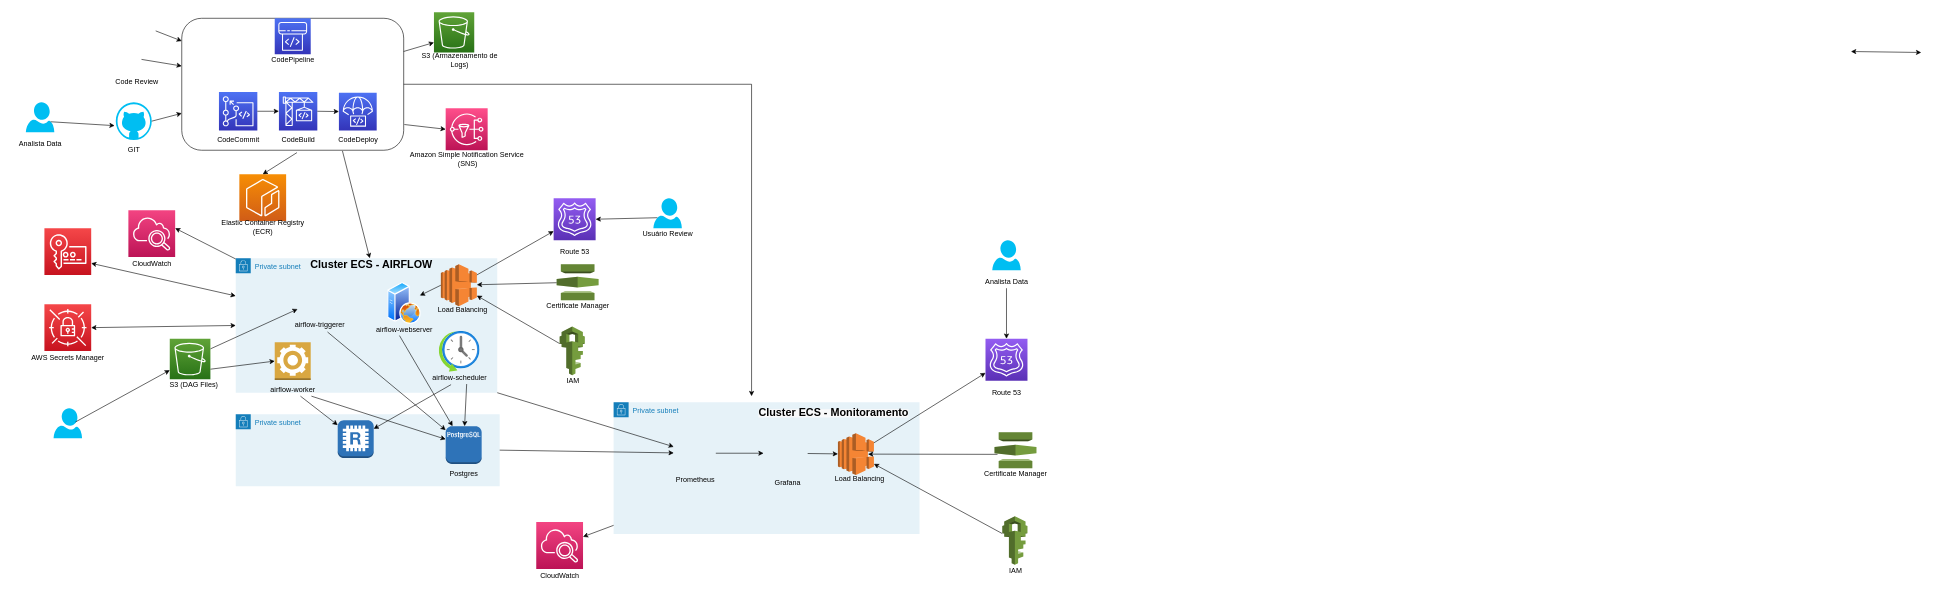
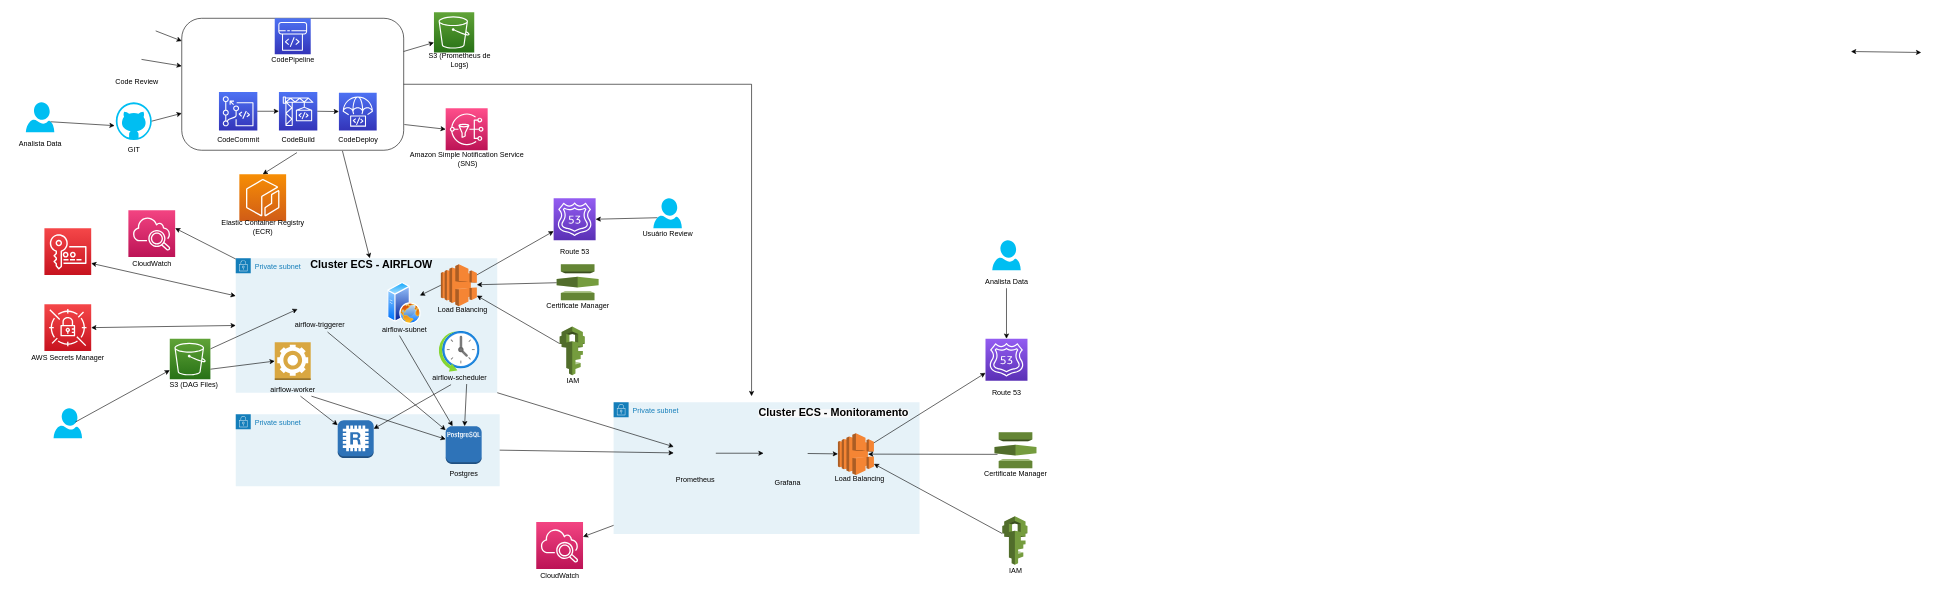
- <mxCell id="10" value="S3 (Armazenamento de &lt;br&gt;Logs)" style="text;html=1;resizable=0;autosize=1;align=center;verticalAlign=middle;points=[];fillColor=none;strokeColor=none;rounded=0;" vertex="1" parent="8"><mxGeometry y="64.163" width="140" height="30" as="geometry" /></mxCell>
+ <mxCell id="10" value="S3 (Prometheus de &lt;br&gt;Logs)" style="text;html=1;resizable=0;autosize=1;align=center;verticalAlign=middle;points=[];fillColor=none;strokeColor=none;rounded=0;" vertex="1" parent="8"><mxGeometry y="64.163" width="140" height="30" as="geometry" /></mxCell>
- <mxCell id="60" value="airflow-webserver" style="text;html=1;resizable=0;autosize=1;align=center;verticalAlign=middle;points=[];fillColor=none;strokeColor=none;rounded=0;" vertex="1" parent="59"><mxGeometry y="70" width="110" height="20" as="geometry" /></mxCell>
+ <mxCell id="60" value="airflow-subnet" style="text;html=1;resizable=0;autosize=1;align=center;verticalAlign=middle;points=[];fillColor=none;strokeColor=none;rounded=0;" vertex="1" parent="59"><mxGeometry y="70" width="110" height="20" as="geometry" /></mxCell>
